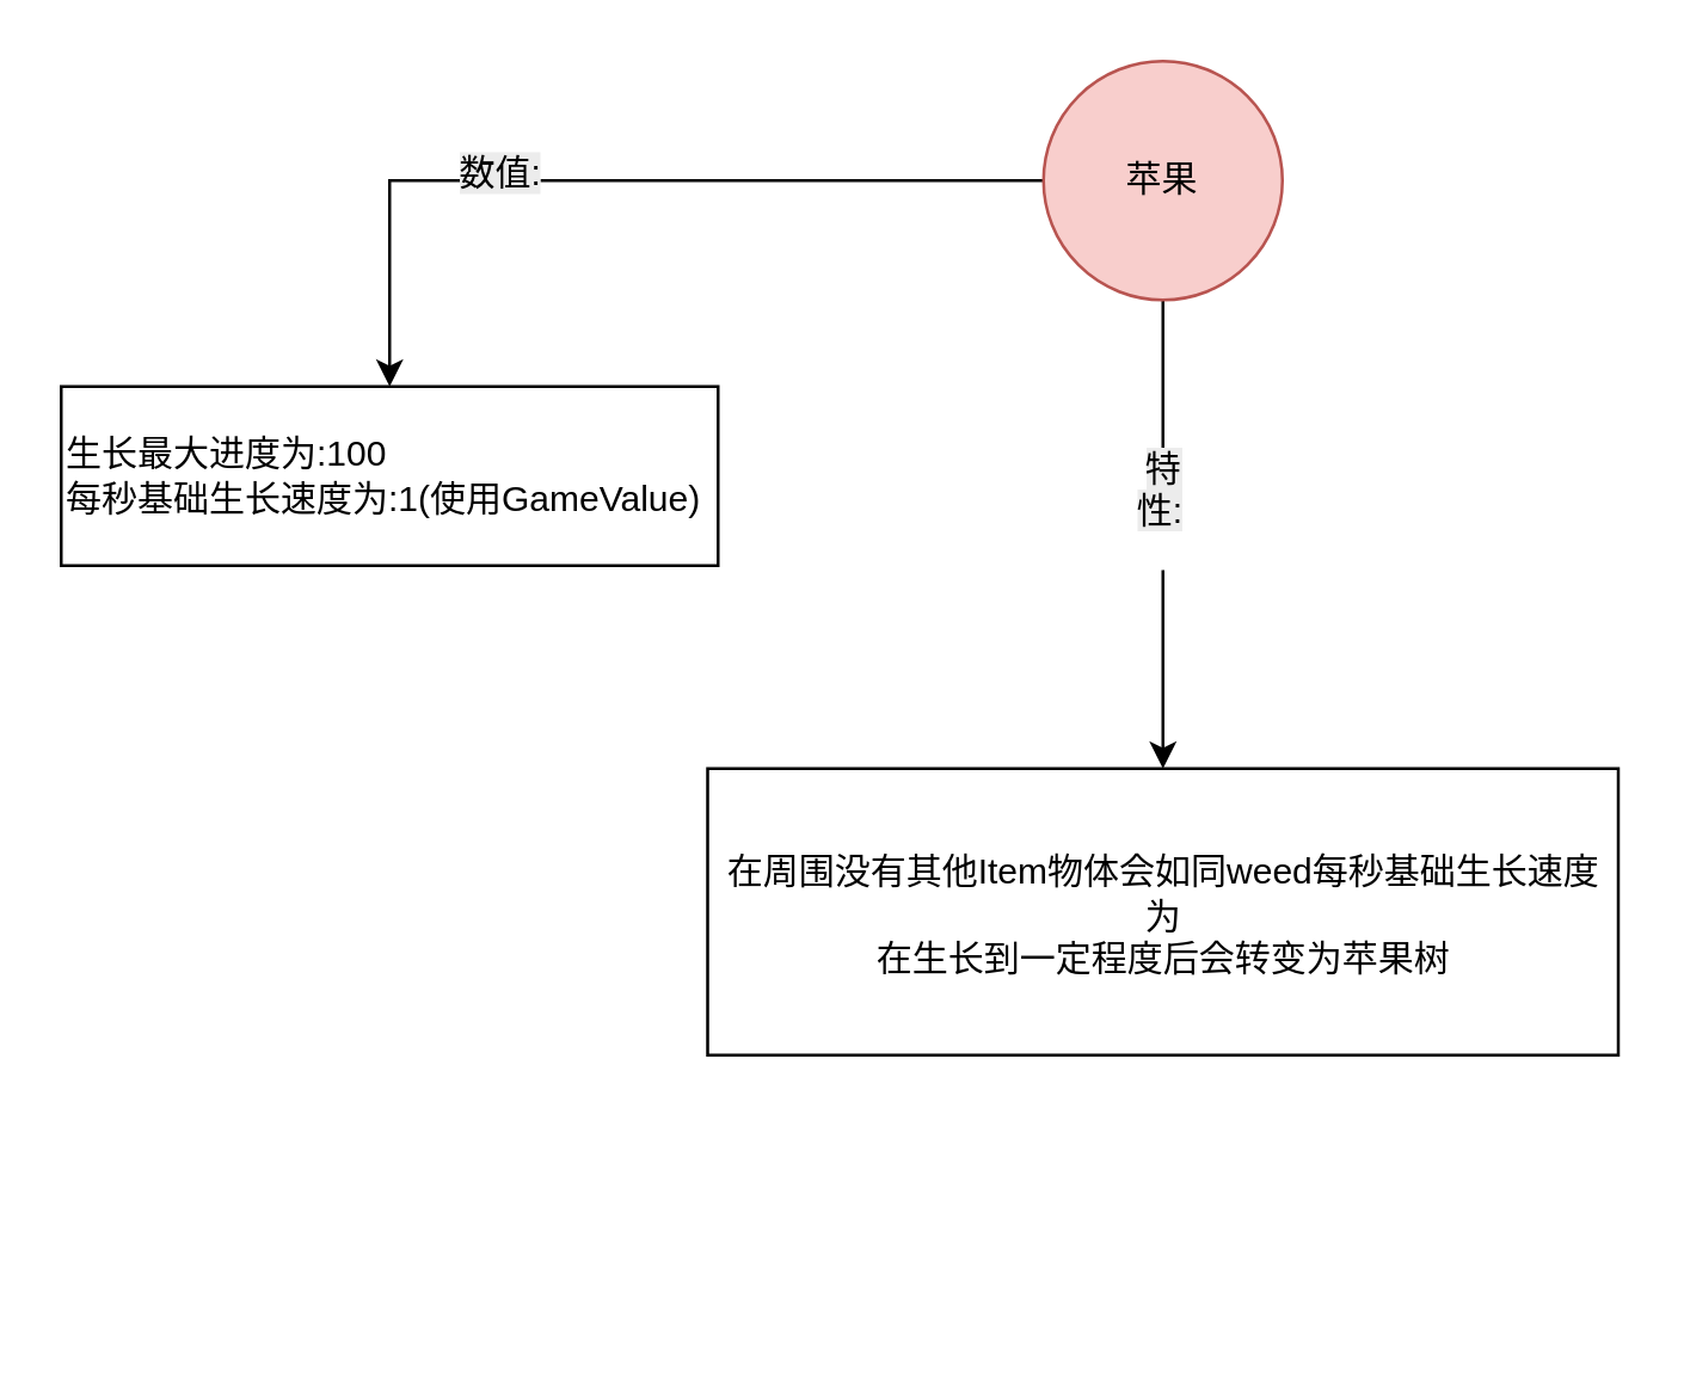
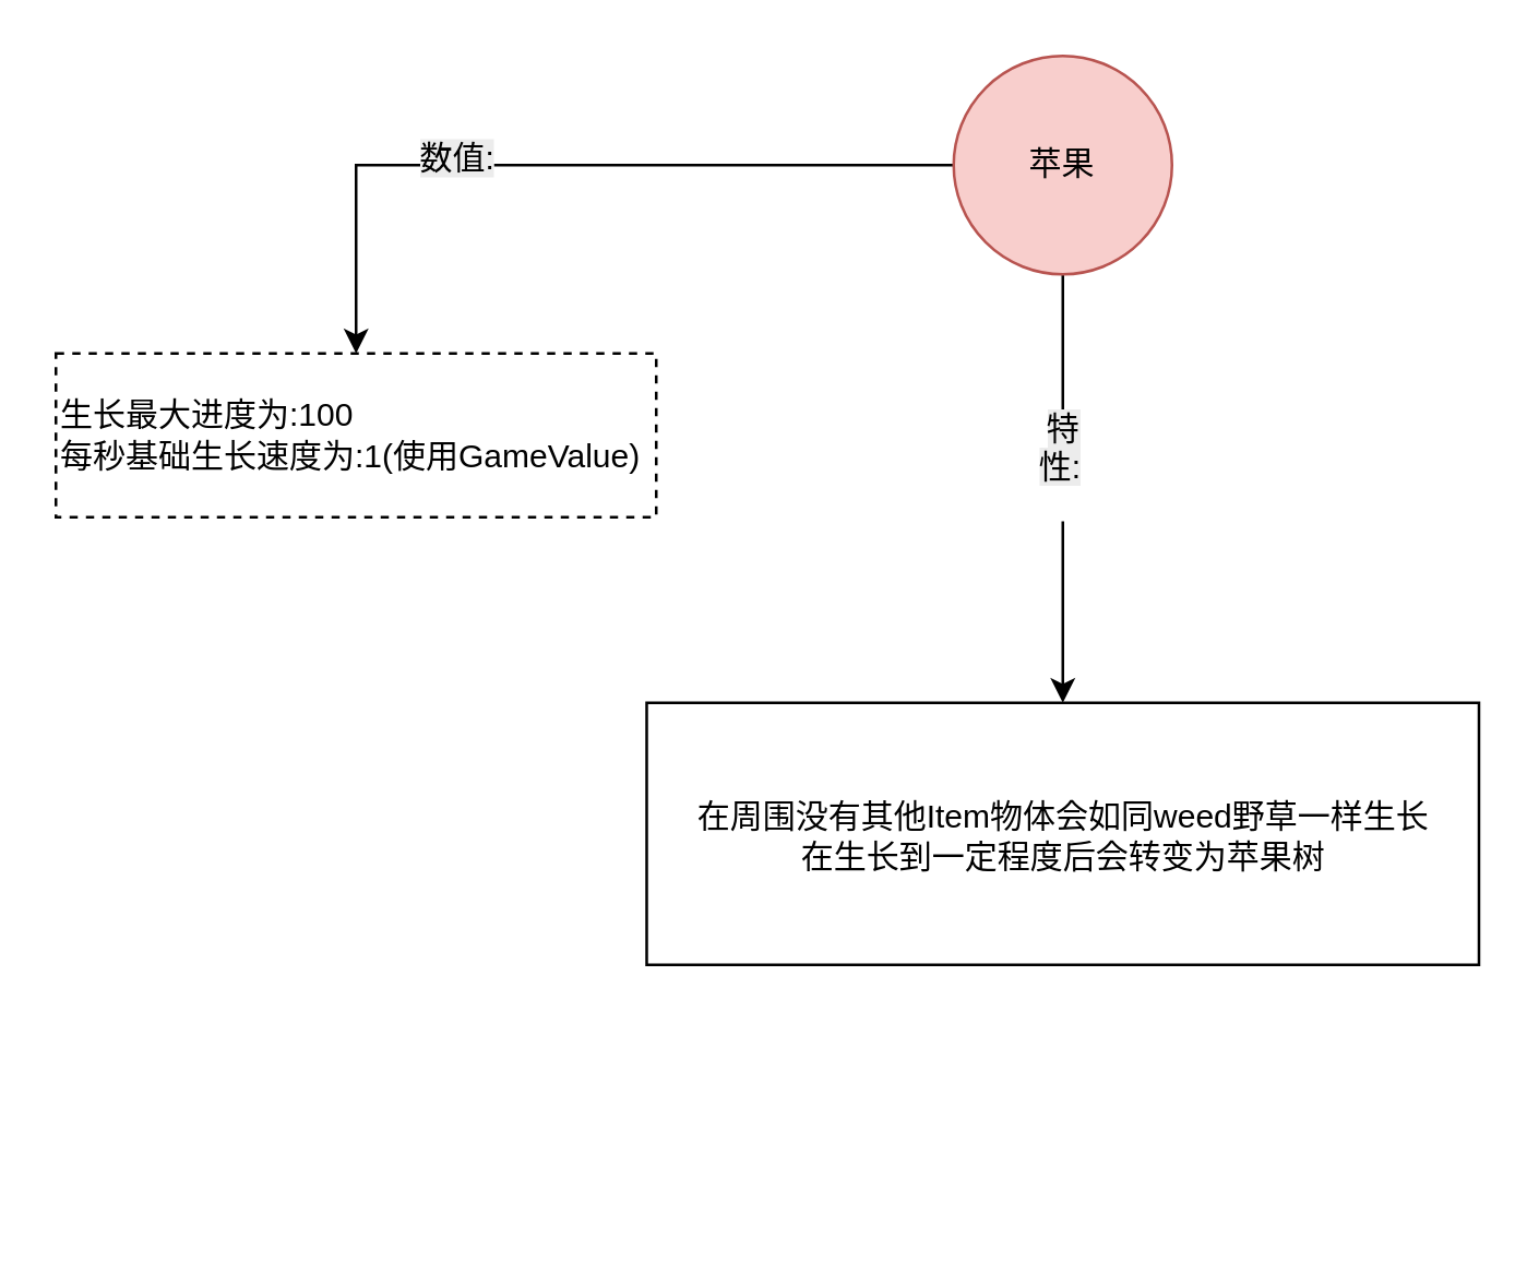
- <mxCell id="7" value="&lt;div&gt;&lt;span style=&quot;background-color: transparent; color: light-dark(rgb(0, 0, 0), rgb(255, 255, 255));&quot;&gt;生长最大进度为:100&lt;/span&gt;&lt;/div&gt;&lt;div&gt;每秒基础生长速度为:1(使用GameValue)&lt;/div&gt;" style="rounded=0;html=1;align=left;horizontal=1;" vertex="1" parent="1"><mxGeometry x="20" y="129" width="220" height="60" as="geometry" /></mxCell>
+ <mxCell id="7" value="&lt;div&gt;&lt;span style=&quot;background-color: transparent; color: light-dark(rgb(0, 0, 0), rgb(255, 255, 255));&quot;&gt;生长最大进度为:100&lt;/span&gt;&lt;/div&gt;&lt;div&gt;每秒基础生长速度为:1(使用GameValue)&lt;/div&gt;" style="rounded=0;html=1;align=left;horizontal=1;dashed=1;" vertex="1" parent="1"><mxGeometry x="20" y="129" width="220" height="60" as="geometry" /></mxCell>
- <mxCell id="9" value="&lt;span style=&quot;font-family: &amp;quot;Times New Roman&amp;quot;; font-size: 7pt; background-color: transparent; color: light-dark(rgb(0, 0, 0), rgb(255, 255, 255)); text-indent: -18pt;&quot;&gt;&amp;nbsp;&lt;/span&gt;&lt;div&gt;&lt;span style=&quot;text-indent: -18pt; background-color: transparent; color: light-dark(rgb(0, 0, 0), rgb(255, 255, 255));&quot;&gt;在周围没有其他&lt;/span&gt;&lt;span style=&quot;text-indent: -18pt; background-color: transparent; color: light-dark(rgb(0, 0, 0), rgb(255, 255, 255));&quot; lang=&quot;EN-US&quot;&gt;Item&lt;/span&gt;&lt;span style=&quot;text-indent: -18pt; background-color: transparent; color: light-dark(rgb(0, 0, 0), rgb(255, 255, 255));&quot;&gt;物体会如同&lt;/span&gt;&lt;span style=&quot;text-indent: -18pt; background-color: transparent; color: light-dark(rgb(0, 0, 0), rgb(255, 255, 255));&quot; lang=&quot;EN-US&quot;&gt;weed&lt;/span&gt;&lt;span style=&quot;text-indent: -18pt; background-color: transparent; color: light-dark(rgb(0, 0, 0), rgb(255, 255, 255));&quot;&gt;每秒基础生长速度为&lt;/span&gt;&lt;/div&gt;&lt;div&gt;&lt;span style=&quot;text-indent: -18pt; background-color: transparent; color: light-dark(rgb(0, 0, 0), rgb(255, 255, 255));&quot;&gt;在生长到一定程度后会转变为苹果树&lt;/span&gt;&lt;br&gt;&lt;p style=&quot;margin-left:18.0pt;mso-add-space:auto;&lt;br/&gt;text-indent:-18.0pt;mso-list:l0 level1 lfo1&quot; class=&quot;MsoListParagraph&quot;&gt;&lt;span lang=&quot;EN-US&quot;&gt;&lt;/span&gt;&lt;/p&gt;&lt;/div&gt;" style="rounded=0;whiteSpace=wrap;html=1;" vertex="1" parent="8"><mxGeometry width="305" height="96" as="geometry" /></mxCell>
+ <mxCell id="9" value="&lt;span style=&quot;font-family: &amp;quot;Times New Roman&amp;quot;; font-size: 7pt; background-color: transparent; color: light-dark(rgb(0, 0, 0), rgb(255, 255, 255)); text-indent: -18pt;&quot;&gt;&amp;nbsp;&lt;/span&gt;&lt;div&gt;&lt;span style=&quot;text-indent: -18pt; background-color: transparent; color: light-dark(rgb(0, 0, 0), rgb(255, 255, 255));&quot;&gt;在周围没有其他&lt;/span&gt;&lt;span style=&quot;text-indent: -18pt; background-color: transparent; color: light-dark(rgb(0, 0, 0), rgb(255, 255, 255));&quot; lang=&quot;EN-US&quot;&gt;Item&lt;/span&gt;&lt;span style=&quot;text-indent: -18pt; background-color: transparent; color: light-dark(rgb(0, 0, 0), rgb(255, 255, 255));&quot;&gt;物体会如同&lt;/span&gt;&lt;span style=&quot;text-indent: -18pt; background-color: transparent; color: light-dark(rgb(0, 0, 0), rgb(255, 255, 255));&quot; lang=&quot;EN-US&quot;&gt;weed&lt;/span&gt;&lt;span style=&quot;text-indent: -18pt; background-color: transparent; color: light-dark(rgb(0, 0, 0), rgb(255, 255, 255));&quot;&gt;野草一样生长&lt;/span&gt;&lt;/div&gt;&lt;div&gt;&lt;span style=&quot;text-indent: -18pt; background-color: transparent; color: light-dark(rgb(0, 0, 0), rgb(255, 255, 255));&quot;&gt;在生长到一定程度后会转变为苹果树&lt;/span&gt;&lt;br&gt;&lt;p style=&quot;margin-left:18.0pt;mso-add-space:auto;&lt;br/&gt;text-indent:-18.0pt;mso-list:l0 level1 lfo1&quot; class=&quot;MsoListParagraph&quot;&gt;&lt;span lang=&quot;EN-US&quot;&gt;&lt;/span&gt;&lt;/p&gt;&lt;/div&gt;" style="rounded=0;whiteSpace=wrap;html=1;" vertex="1" parent="8"><mxGeometry width="305" height="96" as="geometry" /></mxCell>
